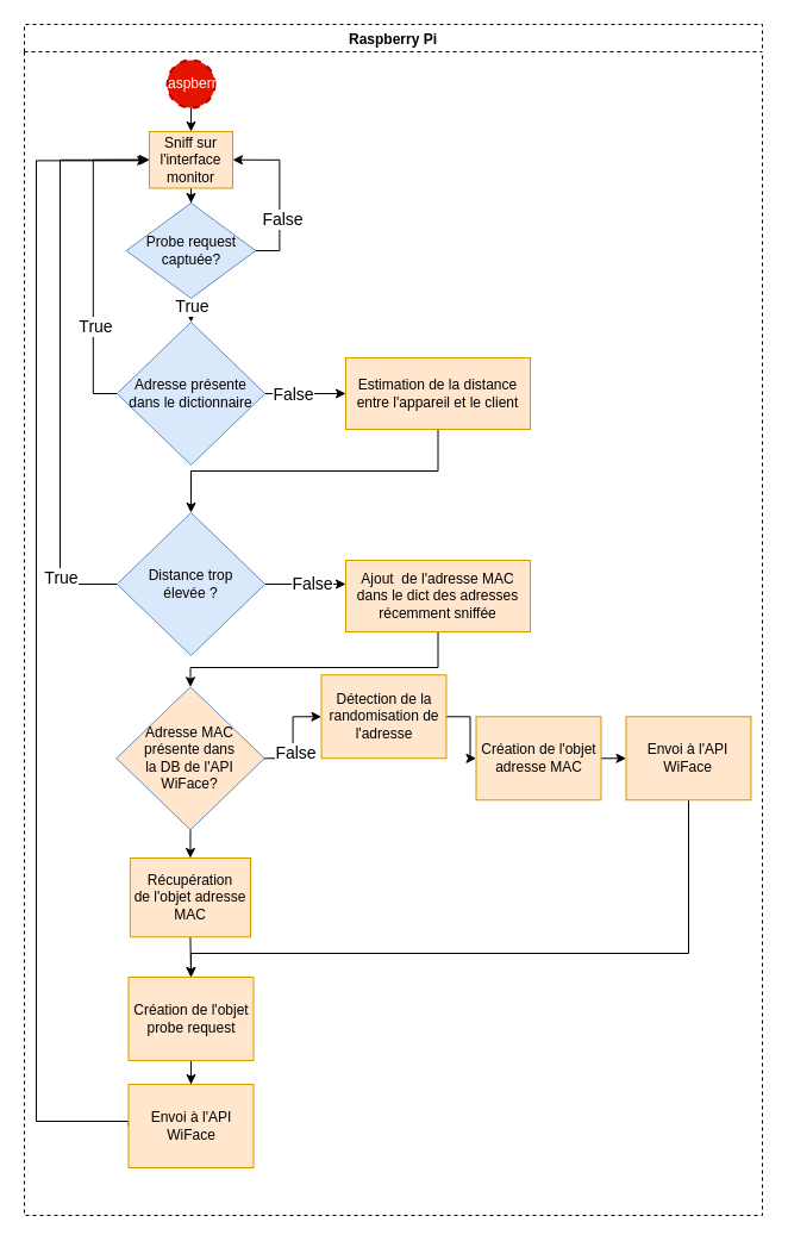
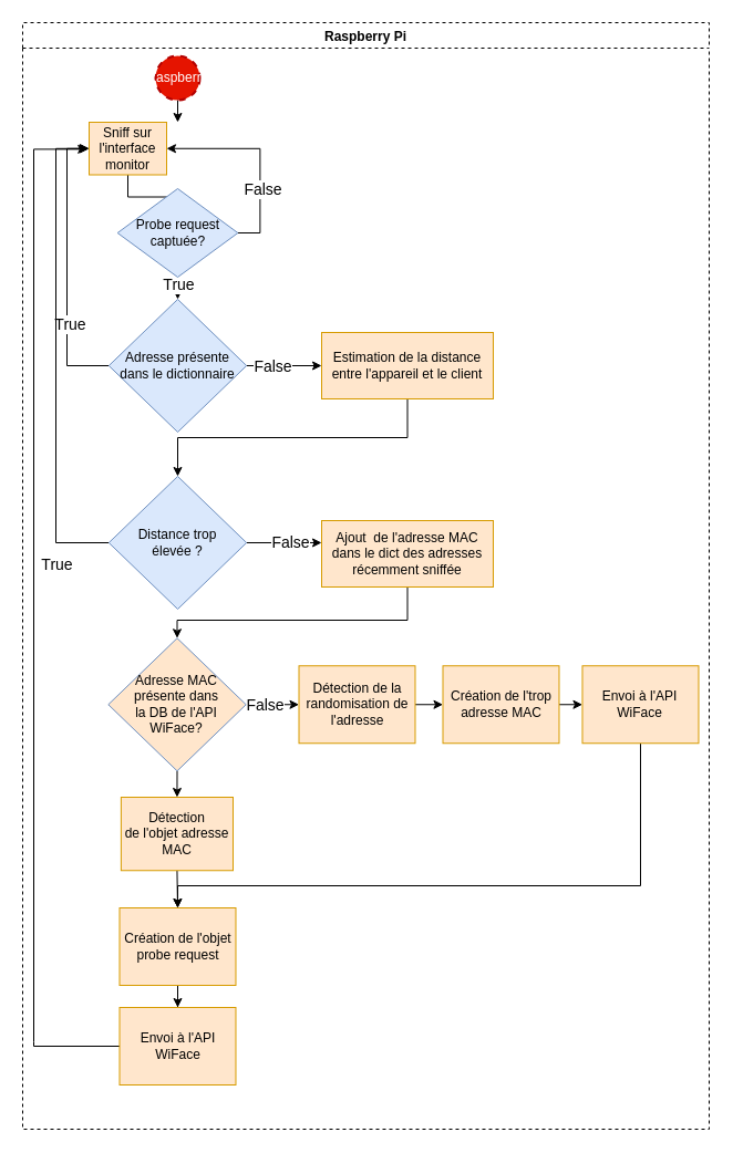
- <mxCell id="6" value="Sniff sur l'interface monitor" style="rounded=0;whiteSpace=wrap;html=1;fillColor=#ffe6cc;strokeColor=#d79b00;" vertex="1" parent="2"><mxGeometry x="105" y="90" width="70" height="47.5" as="geometry" /></mxCell>
+ <mxCell id="6" value="Sniff sur l'interface monitor" style="rounded=0;whiteSpace=wrap;html=1;fillColor=#ffe6cc;strokeColor=#d79b00;" vertex="1" parent="2"><mxGeometry x="60" y="90" width="70" height="47.5" as="geometry" /></mxCell>
- <mxCell id="37" value="Détection de la randomisation de l'adresse" style="rounded=0;whiteSpace=wrap;html=1;fillColor=#ffe6cc;strokeColor=#d79b00;" vertex="1" parent="2"><mxGeometry x="249.5" y="546.25" width="104.99" height="70" as="geometry" /></mxCell>
+ <mxCell id="37" value="Détection de la randomisation de l'adresse" style="rounded=0;whiteSpace=wrap;html=1;fillColor=#ffe6cc;strokeColor=#d79b00;" vertex="1" parent="2"><mxGeometry x="249.5" y="581.25" width="104.99" height="70" as="geometry" /></mxCell>
- <mxCell id="31" value="&lt;div&gt;Création de l'objet&lt;/div&gt;&lt;div&gt;adresse MAC&lt;br&gt;&lt;/div&gt;" style="rounded=0;whiteSpace=wrap;html=1;fillColor=#ffe6cc;strokeColor=#d79b00;" vertex="1" parent="2"><mxGeometry x="379.5" y="581.25" width="104.99" height="70" as="geometry" /></mxCell>
+ <mxCell id="31" value="&lt;div&gt;Création de l'trop&lt;/div&gt;&lt;div&gt;adresse MAC&lt;br&gt;&lt;/div&gt;" style="rounded=0;whiteSpace=wrap;html=1;fillColor=#ffe6cc;strokeColor=#d79b00;" vertex="1" parent="2"><mxGeometry x="379.5" y="581.25" width="104.99" height="70" as="geometry" /></mxCell>
- <mxCell id="33" value="&lt;div&gt;Récupération&lt;/div&gt;&lt;div&gt;de l'objet adresse MAC&lt;br&gt;&lt;/div&gt;" style="rounded=0;whiteSpace=wrap;html=1;fillColor=#ffe6cc;strokeColor=#d79b00;" vertex="1" parent="2"><mxGeometry x="88.89" y="700" width="101.11" height="66.25" as="geometry" /></mxCell>
+ <mxCell id="33" value="&lt;div&gt;Détection&lt;/div&gt;&lt;div&gt;de l'objet adresse MAC&lt;br&gt;&lt;/div&gt;" style="rounded=0;whiteSpace=wrap;html=1;fillColor=#ffe6cc;strokeColor=#d79b00;" vertex="1" parent="2"><mxGeometry x="88.89" y="700" width="101.11" height="66.25" as="geometry" /></mxCell>
